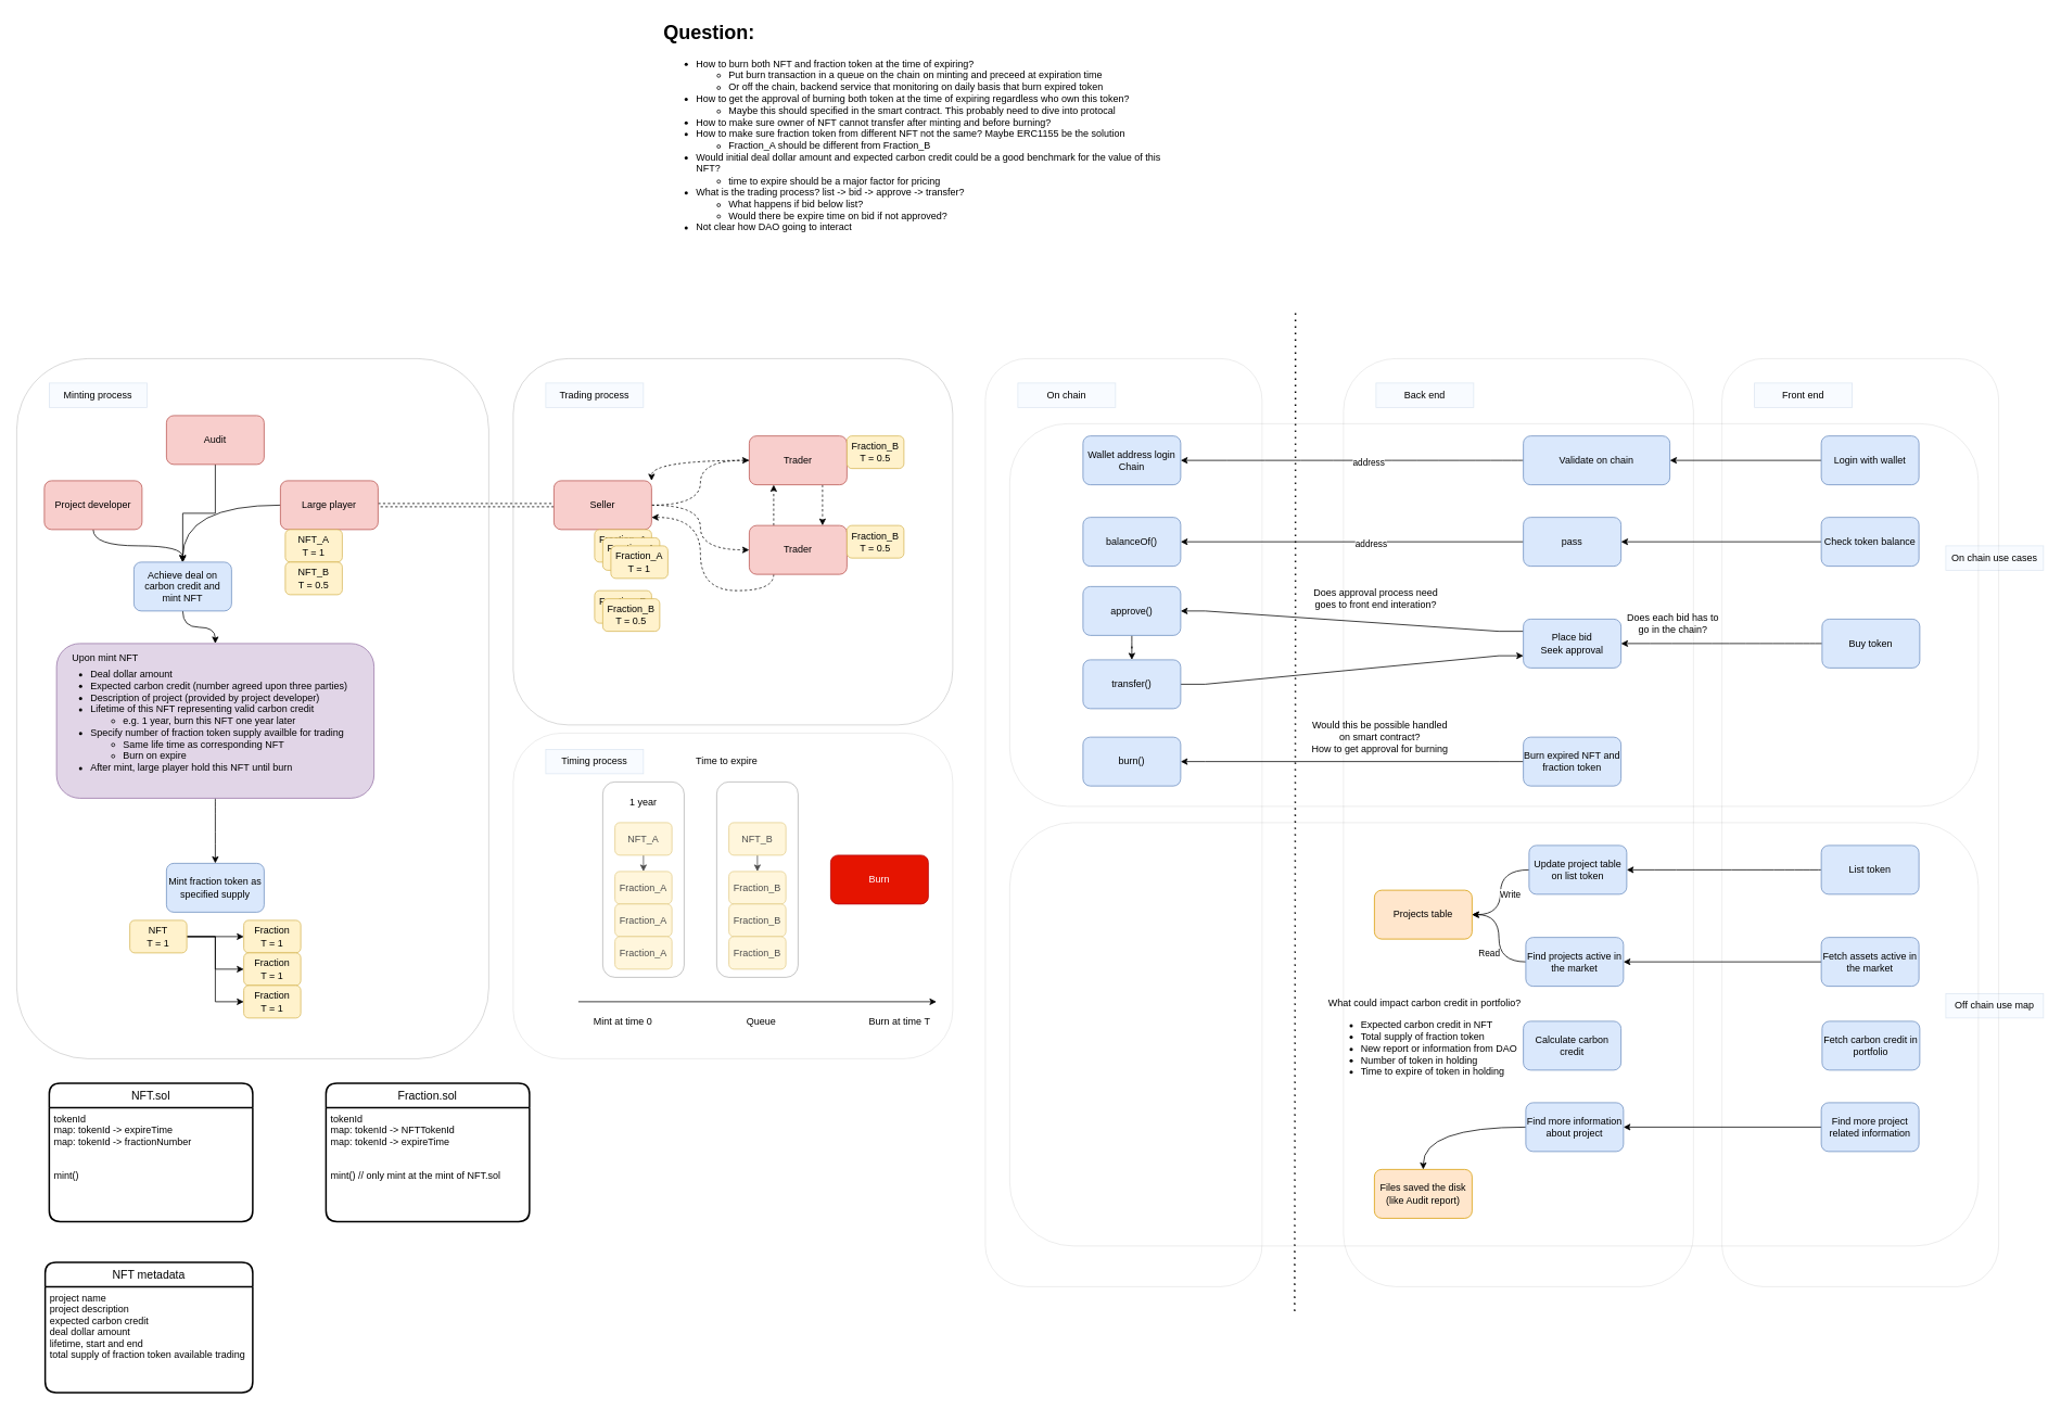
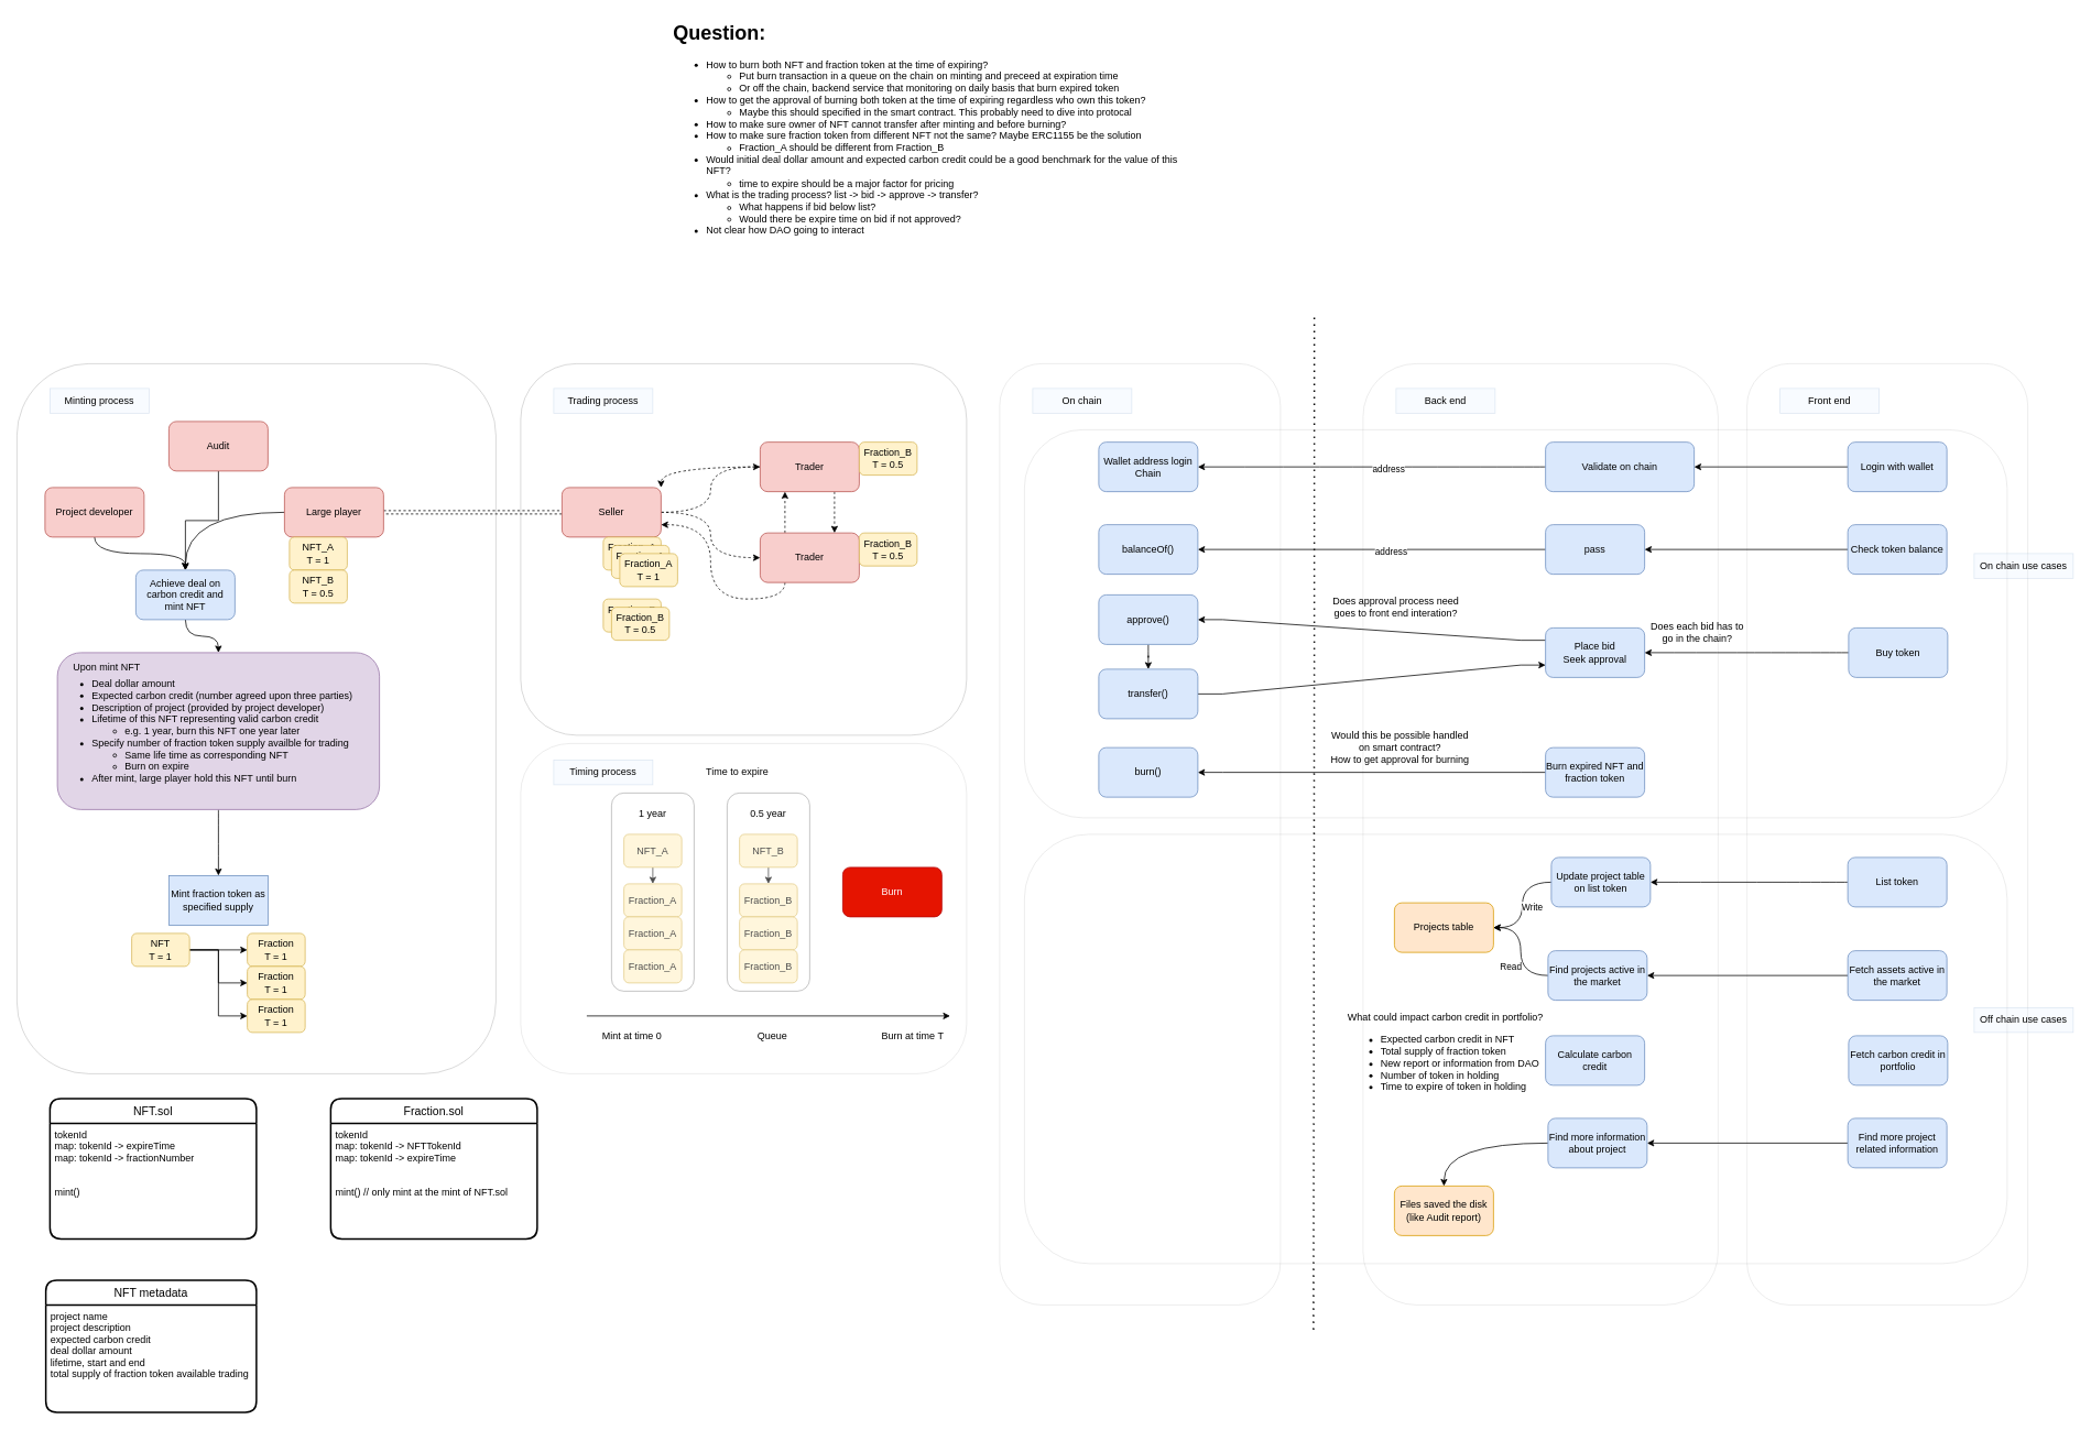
+ <mxCell id="69" value="0.5 year" style="text;html=1;strokeColor=none;fillColor=none;align=center;verticalAlign=middle;whiteSpace=wrap;rounded=0;opacity=30;" parent="19" vertex="1"><mxGeometry x="900" y="970" width="60" height="30" as="geometry" /></mxCell>
- <mxCell id="113" value="&lt;span style=&quot;&quot;&gt;Mint fraction token as specified supply&lt;/span&gt;" style="rounded=1;whiteSpace=wrap;html=1;fillColor=#dae8fc;strokeColor=#6c8ebf;" vertex="1" parent="19"><mxGeometry x="204" y="1060" width="120" height="60" as="geometry" /></mxCell>
+ <mxCell id="113" value="&lt;span style=&quot;&quot;&gt;Mint fraction token as specified supply&lt;/span&gt;" style="whiteSpace=wrap;html=1;fillColor=#dae8fc;strokeColor=#6c8ebf;rounded=0;" vertex="1" parent="19"><mxGeometry x="204" y="1060" width="120" height="60" as="geometry" /></mxCell>
- <mxCell id="18" value="Off chain use map" style="text;html=1;strokeColor=#6c8ebf;fillColor=#dae8fc;align=center;verticalAlign=middle;whiteSpace=wrap;rounded=0;opacity=20;" vertex="1" parent="1"><mxGeometry x="2390" y="1220" width="120" height="30" as="geometry" /></mxCell>
+ <mxCell id="18" value="Off chain use cases" style="text;html=1;strokeColor=#6c8ebf;fillColor=#dae8fc;align=center;verticalAlign=middle;whiteSpace=wrap;rounded=0;opacity=20;" vertex="1" parent="1"><mxGeometry x="2390" y="1220" width="120" height="30" as="geometry" /></mxCell>
